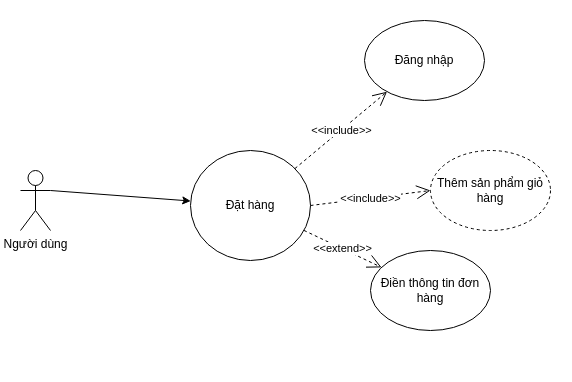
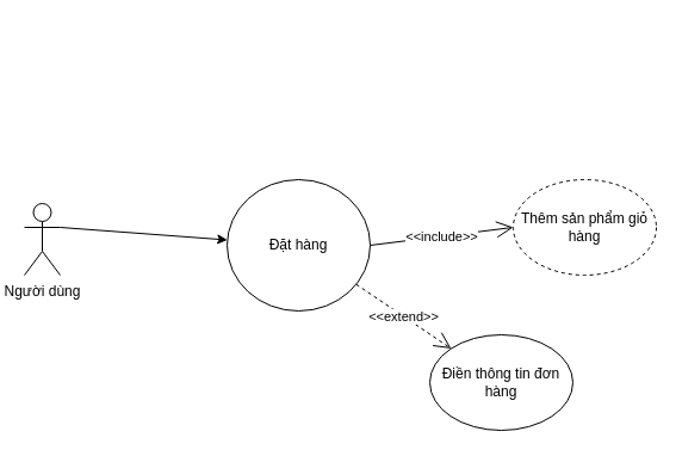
- <mxCell id="5" value="Đăng nhập" style="ellipse;whiteSpace=wrap;html=1;" vertex="1" parent="1"><mxGeometry x="364" width="120" height="80" as="geometry" y="20" /></mxCell>
- <mxCell id="6" value="&amp;lt;&amp;lt;include&amp;gt;&amp;gt;" style="endArrow=open;endSize=12;dashed=1;html=1;" edge="1" parent="1" source="3" target="5"><mxGeometry width="160" relative="1" as="geometry"><mxPoint x="560" y="220" as="sourcePoint" /><mxPoint x="720" y="220" as="targetPoint" /></mxGeometry></mxCell>
- <mxCell id="9" value="&amp;lt;&amp;lt;include&amp;gt;&amp;gt;" style="endArrow=open;endSize=12;dashed=1;html=1;exitX=1;exitY=0.5;exitDx=0;exitDy=0;entryX=0;entryY=0.5;entryDx=0;entryDy=0;" edge="1" parent="1" source="3" target="7"><mxGeometry width="160" relative="1" as="geometry"><mxPoint x="580" y="120" as="sourcePoint" /><mxPoint x="740" y="120" as="targetPoint" /></mxGeometry></mxCell>
+ <mxCell id="9" value="&amp;lt;&amp;lt;include&amp;gt;&amp;gt;" style="endArrow=open;endSize=12;dashed=0;html=1;exitX=1;exitY=0.5;exitDx=0;exitDy=0;entryX=0;entryY=0.5;entryDx=0;entryDy=0;" edge="1" parent="1" source="3" target="7"><mxGeometry width="160" relative="1" as="geometry"><mxPoint x="580" y="120" as="sourcePoint" /><mxPoint x="740" y="120" as="targetPoint" /></mxGeometry></mxCell>
- <mxCell id="8" value="Điền thông tin đơn hàng" style="ellipse;whiteSpace=wrap;html=1;" vertex="1" parent="1"><mxGeometry x="370" y="250" width="120" height="80" as="geometry" /></mxCell>
+ <mxCell id="8" value="Điền thông tin đơn hàng" style="ellipse;whiteSpace=wrap;html=1;" vertex="1" parent="1"><mxGeometry x="360" y="280" width="120" height="80" as="geometry" /></mxCell>
